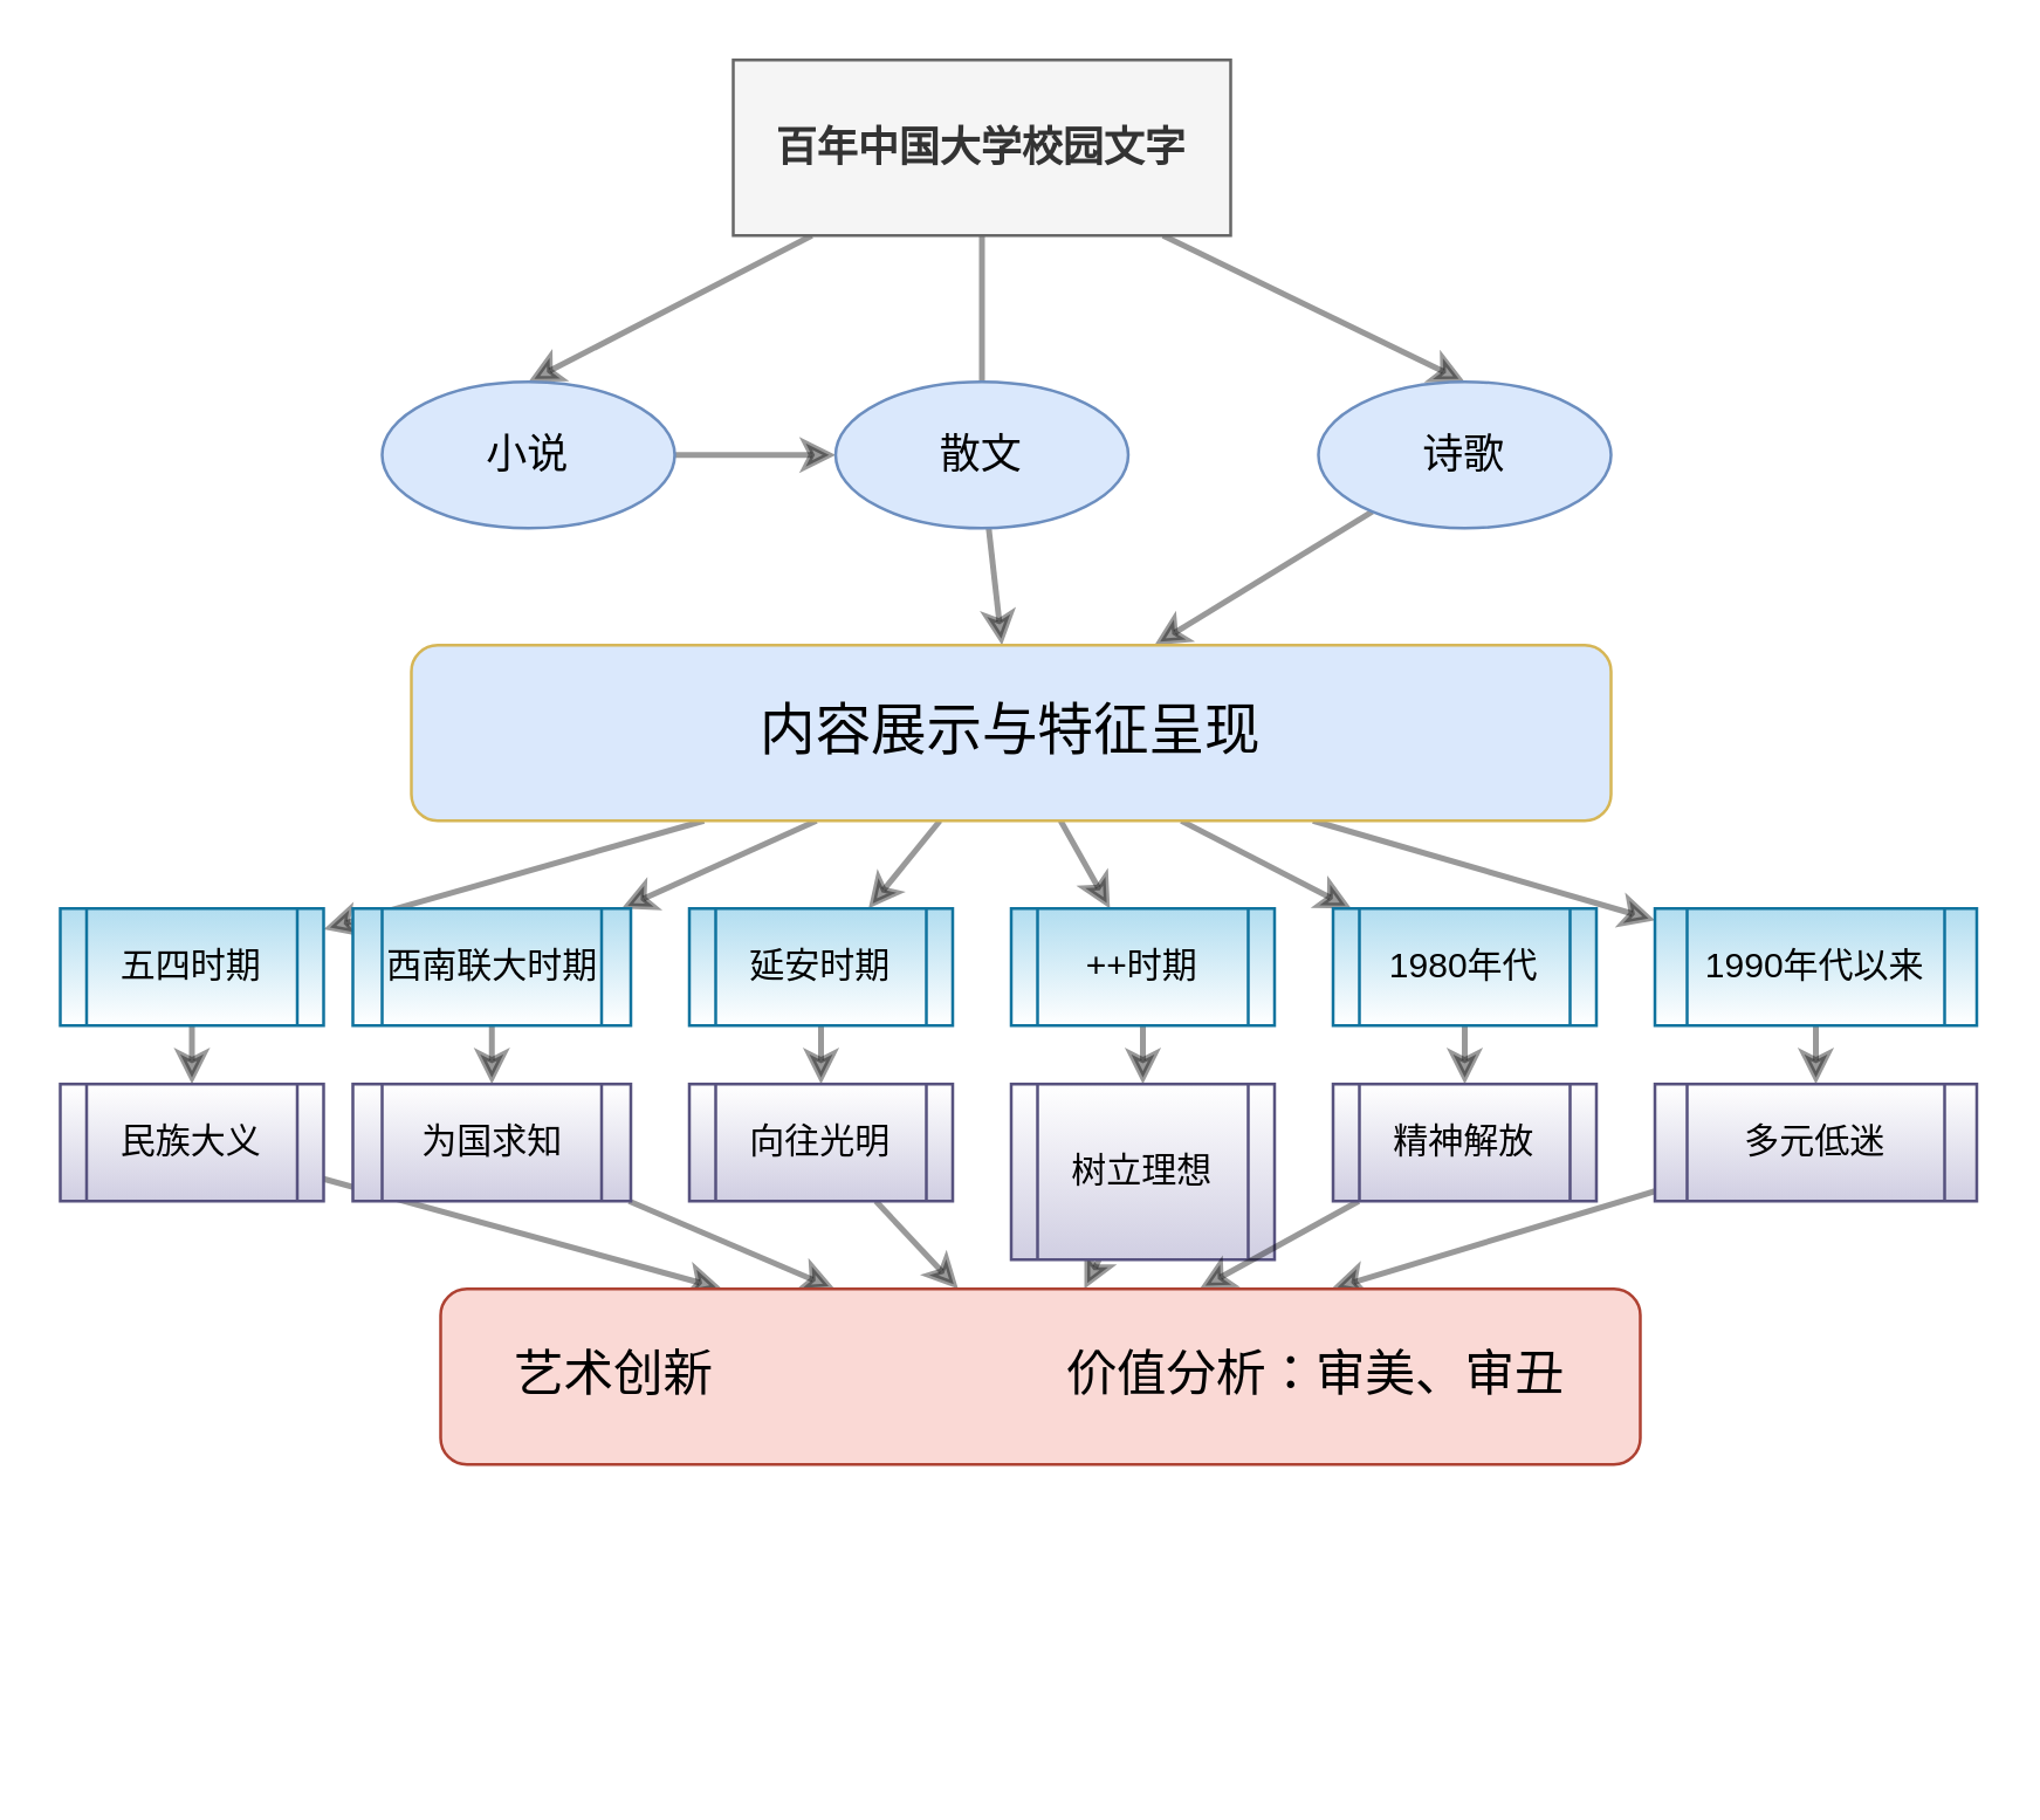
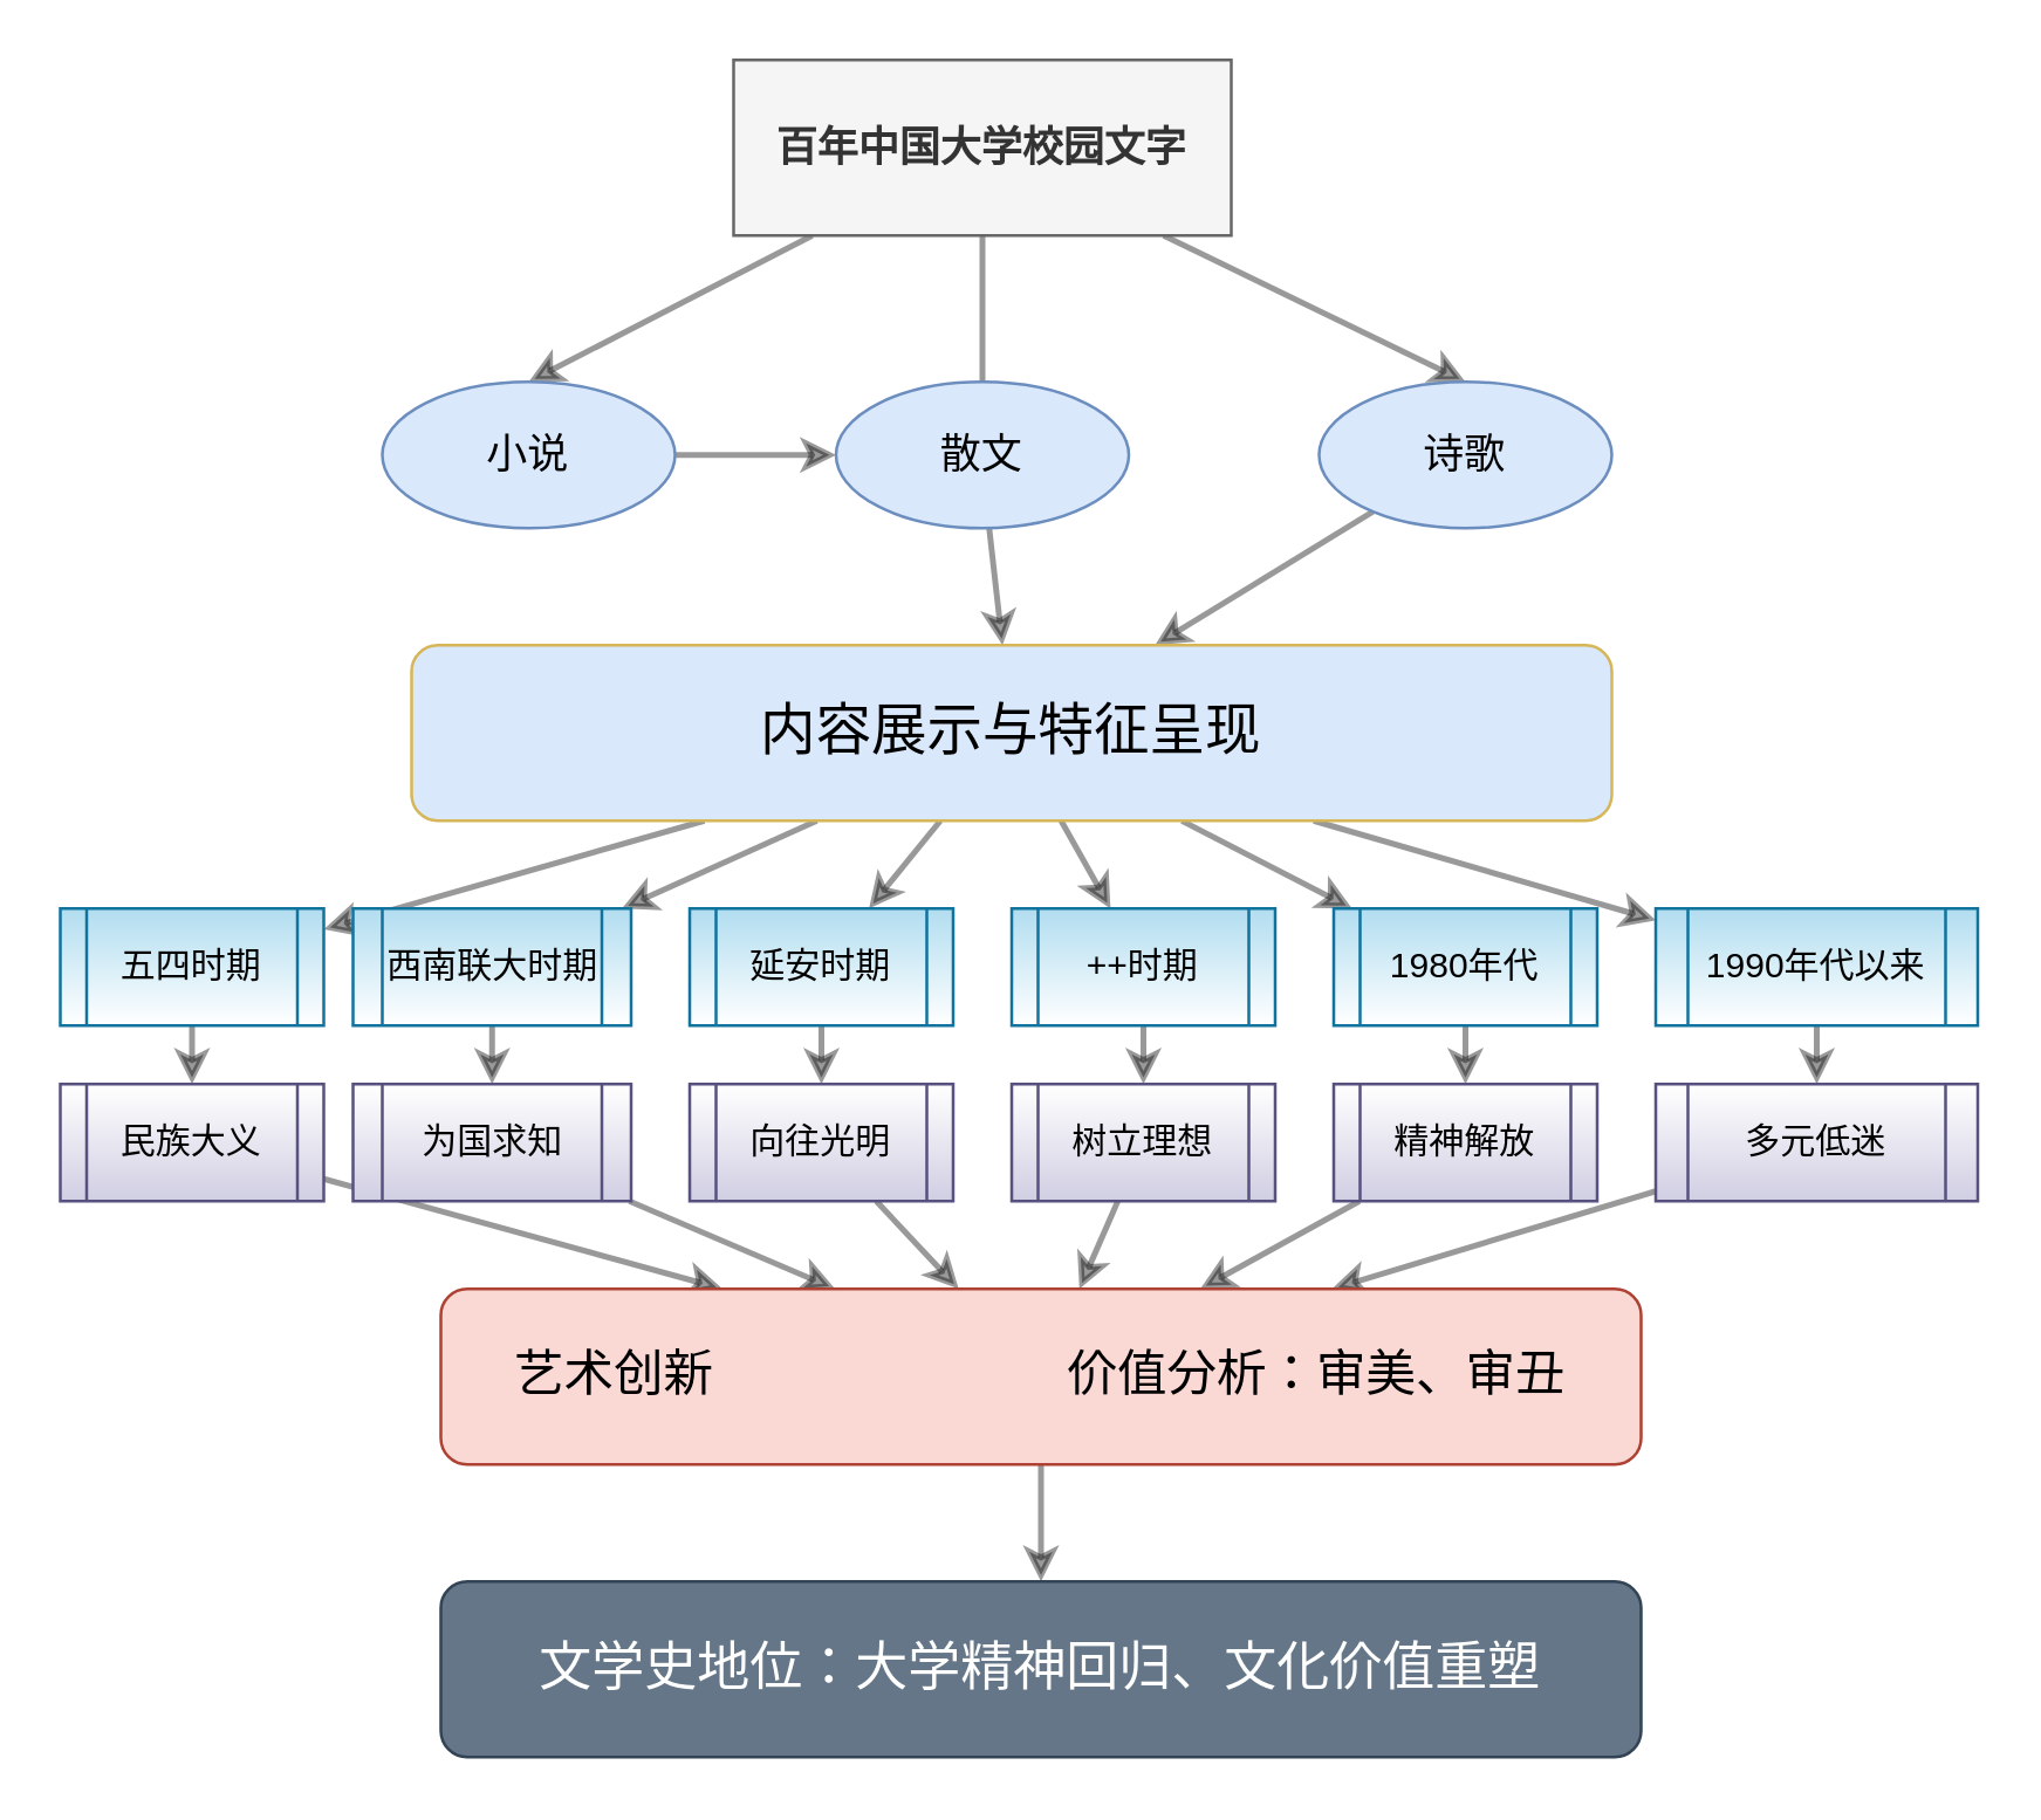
- <mxCell id="38" value="树立理想" style="shape=process;whiteSpace=wrap;html=1;backgroundOutline=1;fillColor=#d0cee2;strokeColor=#56517e;gradientColor=#ffffff;gradientDirection=north;" vertex="1" parent="1"><mxGeometry x="345" y="370" width="90" height="60" as="geometry" /></mxCell>
+ <mxCell id="38" value="树立理想" style="shape=process;whiteSpace=wrap;html=1;backgroundOutline=1;fillColor=#d0cee2;strokeColor=#56517e;gradientColor=#ffffff;gradientDirection=north;" vertex="1" parent="1"><mxGeometry x="345" y="370" width="90" height="40" as="geometry" /></mxCell>
+ <mxCell id="43" style="edgeStyle=none;html=1;strokeWidth=2;opacity=40;sketch=0;" edge="1" parent="1" source="44" target="45"><mxGeometry relative="1" as="geometry" /></mxCell>
+ <mxCell id="45" value="文学史地位：大学精神回归、文化价值重塑" style="rounded=1;whiteSpace=wrap;html=1;fillColor=#647687;fontColor=#ffffff;strokeColor=#314354;fontSize=18;" vertex="1" parent="1"><mxGeometry x="150" y="540" width="410" height="60" as="geometry" /></mxCell>
